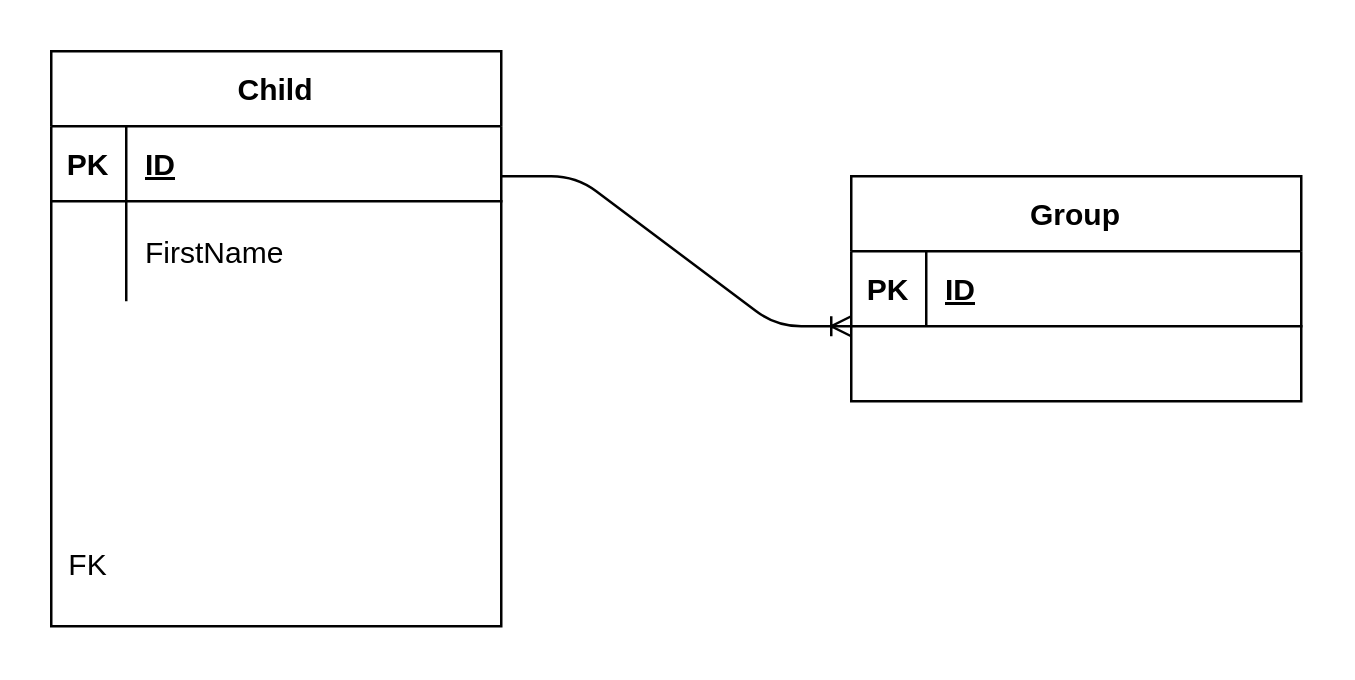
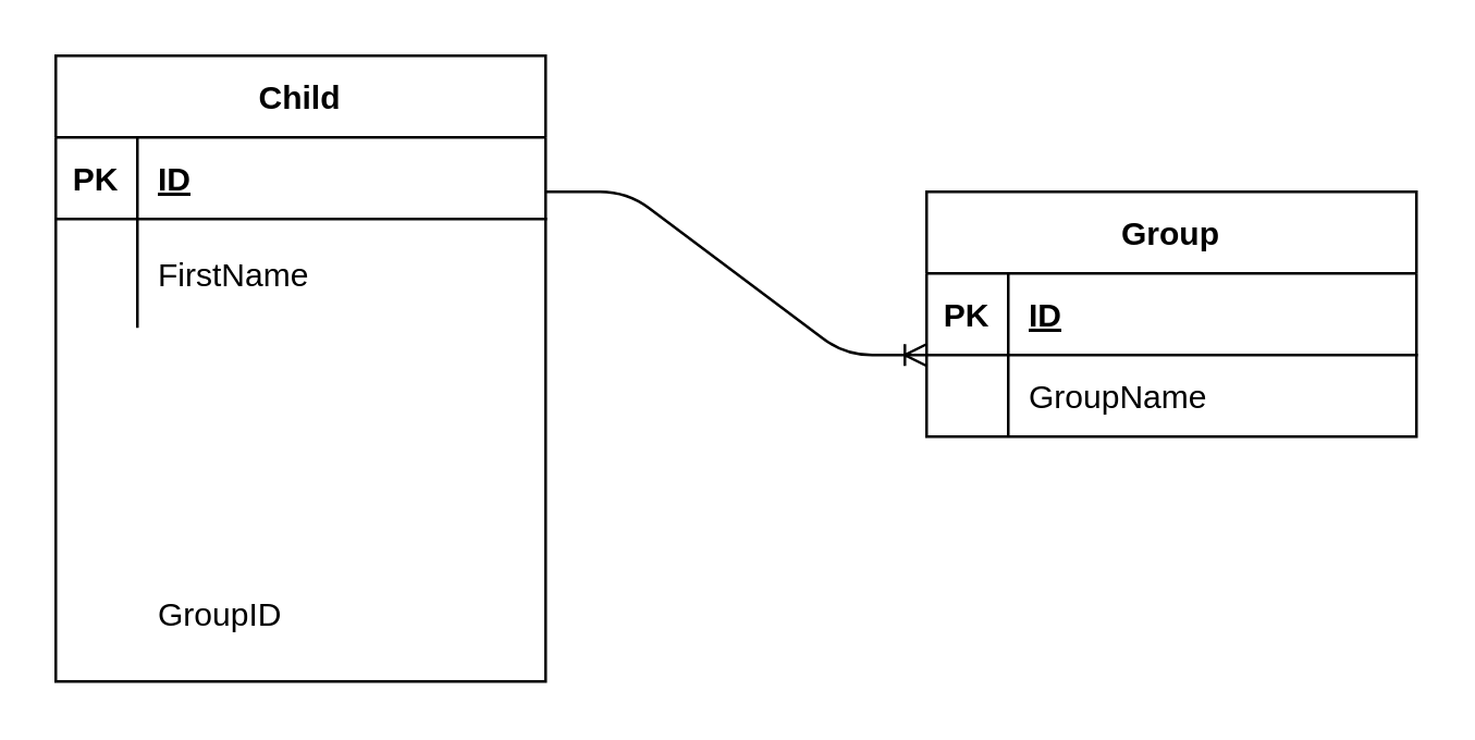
+ <mxCell id="25" value="GroupName" style="shape=partialRectangle;connectable=0;fillColor=none;top=0;left=0;bottom=0;right=0;align=left;spacingLeft=6;overflow=hidden;" parent="23" vertex="1"><mxGeometry x="30" width="150" height="30" as="geometry"><mxRectangle width="150" height="30" as="alternateBounds" /></mxGeometry></mxCell>
- <mxCell id="16" value="FK" style="shape=partialRectangle;connectable=0;fillColor=none;top=0;left=0;bottom=0;right=0;fontStyle=0;overflow=hidden;" parent="15" vertex="1"><mxGeometry width="30" height="30" as="geometry"><mxRectangle width="30" height="30" as="alternateBounds" /></mxGeometry></mxCell>
+ <mxCell id="17" value="GroupID" style="shape=partialRectangle;connectable=0;fillColor=none;top=0;left=0;bottom=0;right=0;align=left;spacingLeft=6;fontStyle=0;overflow=hidden;" parent="15" vertex="1"><mxGeometry x="30" width="150" height="30" as="geometry"><mxRectangle width="150" height="30" as="alternateBounds" /></mxGeometry></mxCell>
